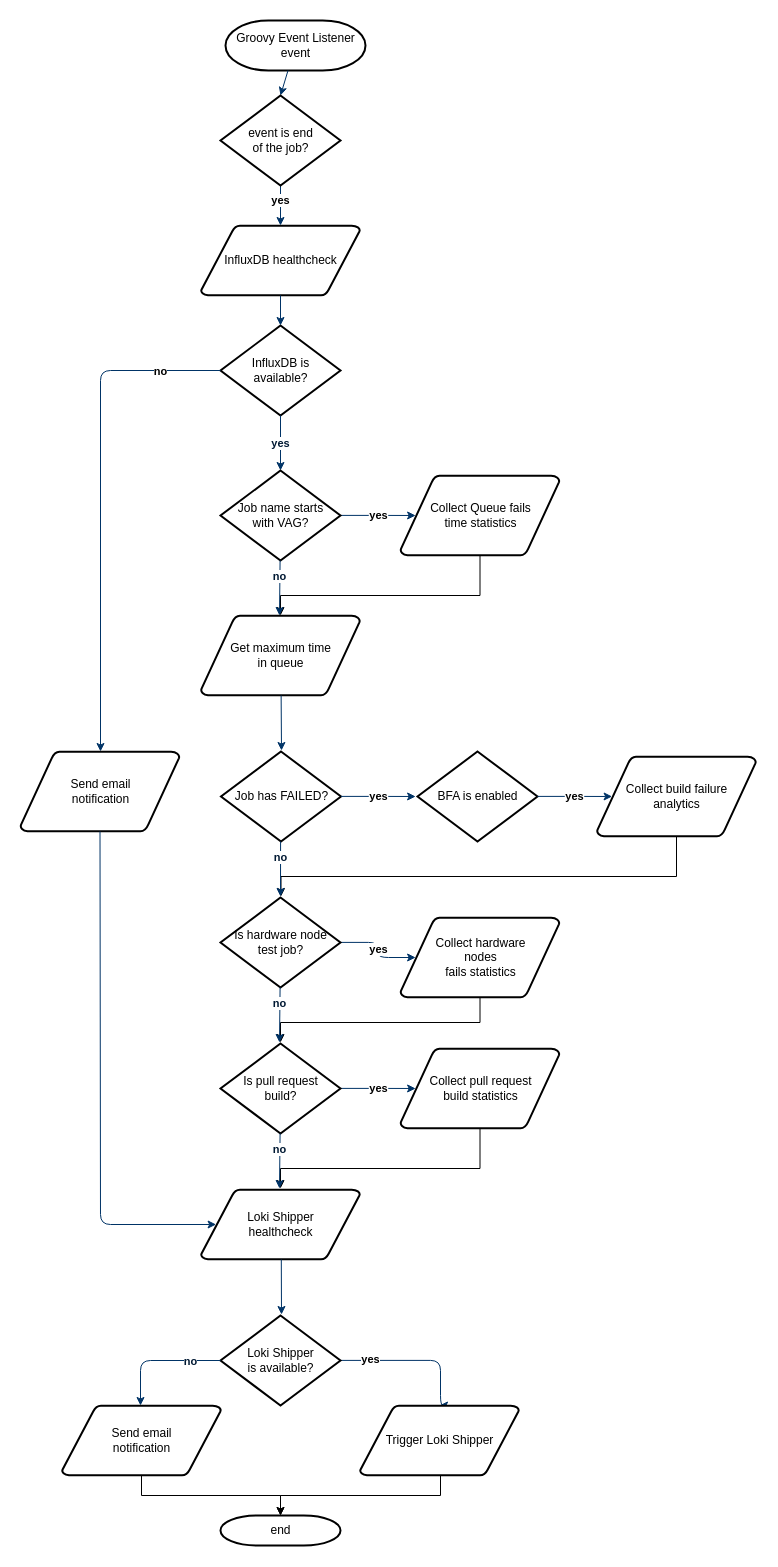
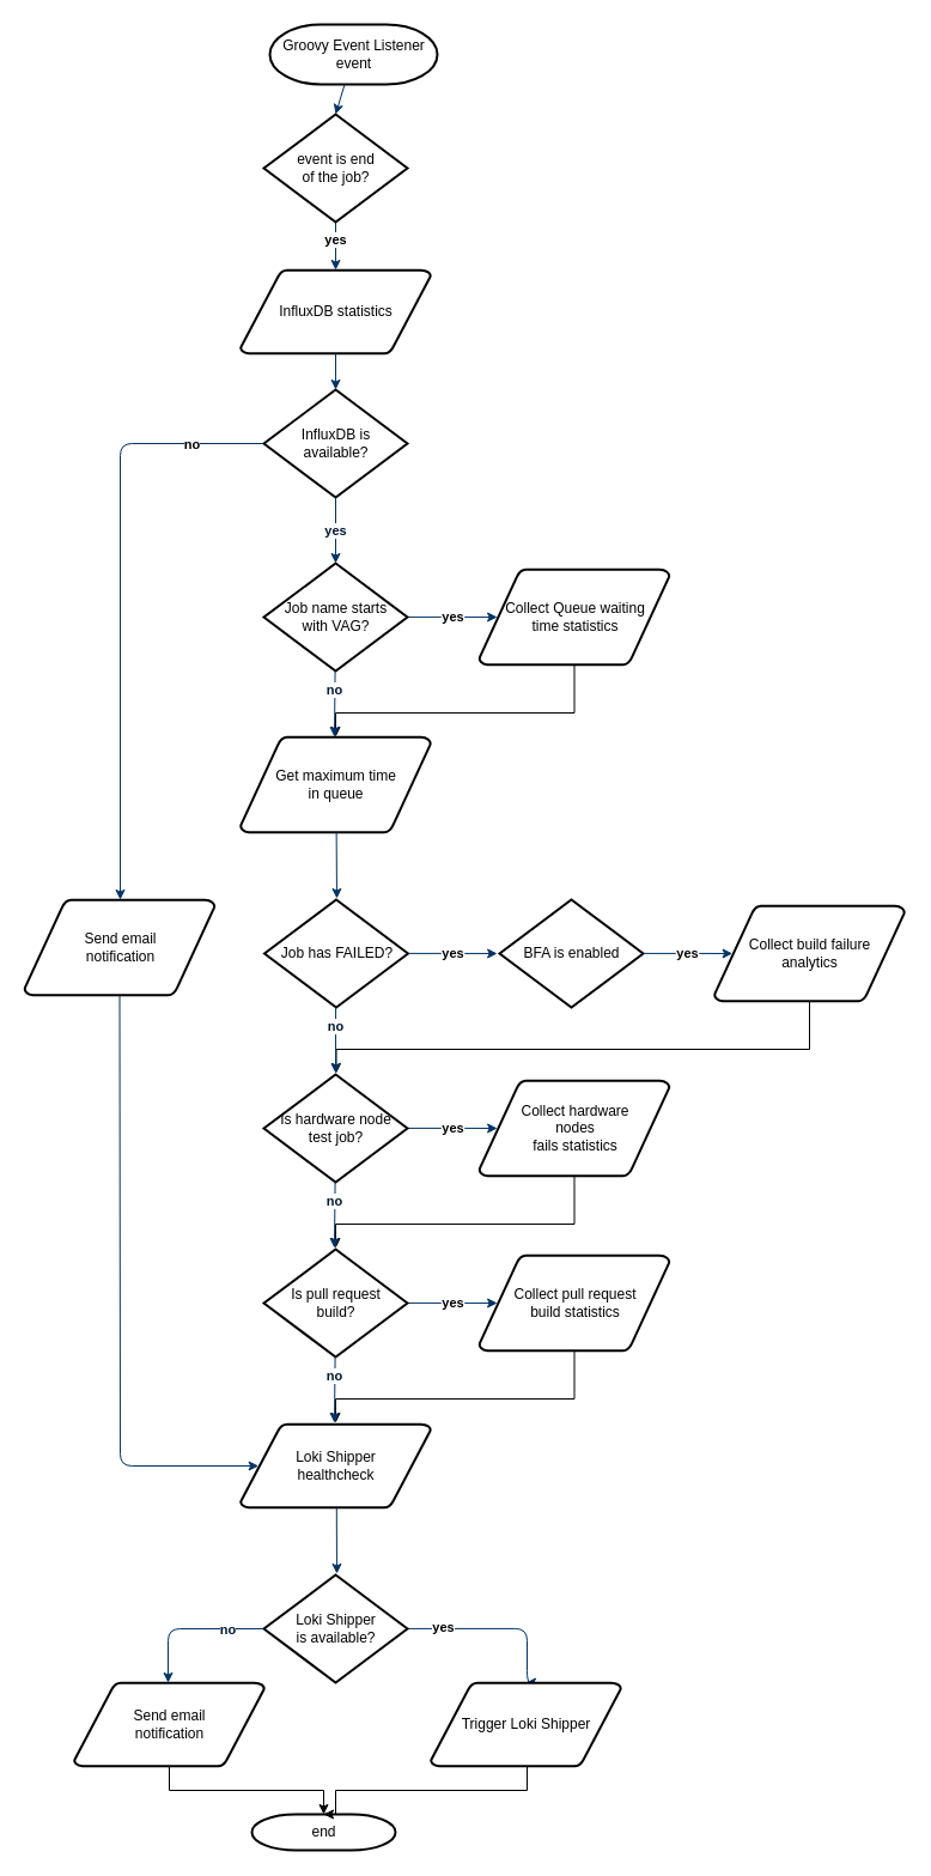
- <mxCell id="3" value="InfluxDB healthcheck" style="shape=mxgraph.flowchart.data;strokeWidth=2;gradientColor=none;gradientDirection=north;fontStyle=0;html=1;" parent="1" vertex="1"><mxGeometry x="200.5" y="225" width="159" height="70" as="geometry" /></mxCell>
+ <mxCell id="3" value="InfluxDB statistics" style="shape=mxgraph.flowchart.data;strokeWidth=2;gradientColor=none;gradientDirection=north;fontStyle=0;html=1;" parent="1" vertex="1"><mxGeometry x="200.5" y="225" width="159" height="70" as="geometry" /></mxCell>
- <mxCell id="14" value="&lt;div&gt;Collect Queue fails&lt;/div&gt;&lt;div&gt; time statistics&lt;/div&gt;" style="shape=mxgraph.flowchart.data;strokeWidth=2;gradientColor=none;gradientDirection=north;fontStyle=0;html=1;" vertex="1" parent="1"><mxGeometry x="400" y="475" width="159" height="80" as="geometry" /></mxCell>
+ <mxCell id="14" value="&lt;div&gt;Collect Queue waiting&lt;/div&gt;&lt;div&gt; time statistics&lt;/div&gt;" style="shape=mxgraph.flowchart.data;strokeWidth=2;gradientColor=none;gradientDirection=north;fontStyle=0;html=1;" vertex="1" parent="1"><mxGeometry x="400" y="475" width="159" height="80" as="geometry" /></mxCell>
- <mxCell id="30" value="&lt;div&gt;Collect hardware&lt;/div&gt;&lt;div&gt; nodes&lt;br&gt;&lt;/div&gt;&lt;div&gt;fails statistics&lt;br&gt;&lt;/div&gt;" style="shape=mxgraph.flowchart.data;strokeWidth=2;gradientColor=none;gradientDirection=north;fontStyle=0;html=1;" vertex="1" parent="1"><mxGeometry x="400" y="917" width="159" height="80" as="geometry" /></mxCell>
+ <mxCell id="30" value="&lt;div&gt;Collect hardware&lt;/div&gt;&lt;div&gt; nodes&lt;br&gt;&lt;/div&gt;&lt;div&gt;fails statistics&lt;br&gt;&lt;/div&gt;" style="shape=mxgraph.flowchart.data;strokeWidth=2;gradientColor=none;gradientDirection=north;fontStyle=0;html=1;" vertex="1" parent="1"><mxGeometry x="400" y="902" width="159" height="80" as="geometry" /></mxCell>
- <mxCell id="17" value="end" style="shape=mxgraph.flowchart.terminator;strokeWidth=2;gradientColor=none;gradientDirection=north;fontStyle=0;html=1;" vertex="1" parent="1"><mxGeometry x="220" y="1515" width="120" height="30" as="geometry" /></mxCell>
+ <mxCell id="17" value="end" style="shape=mxgraph.flowchart.terminator;strokeWidth=2;gradientColor=none;gradientDirection=north;fontStyle=0;html=1;" vertex="1" parent="1"><mxGeometry x="210" y="1515" width="120" height="30" as="geometry" /></mxCell>
